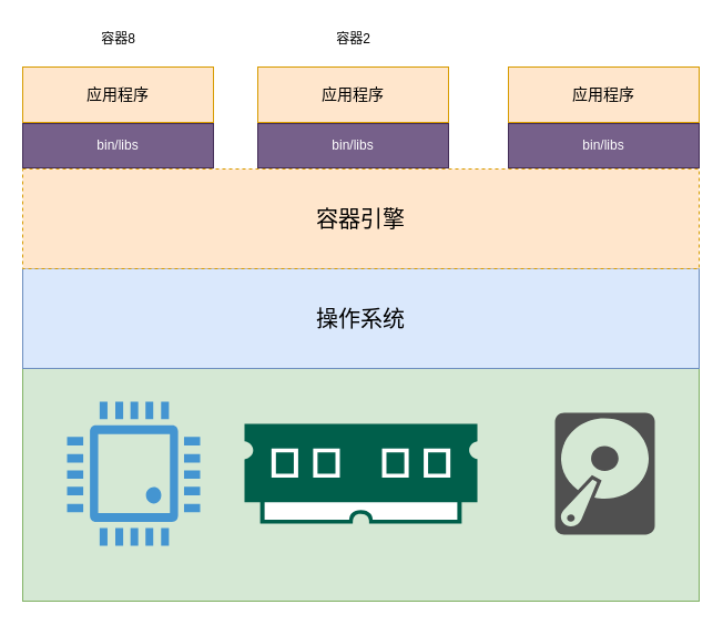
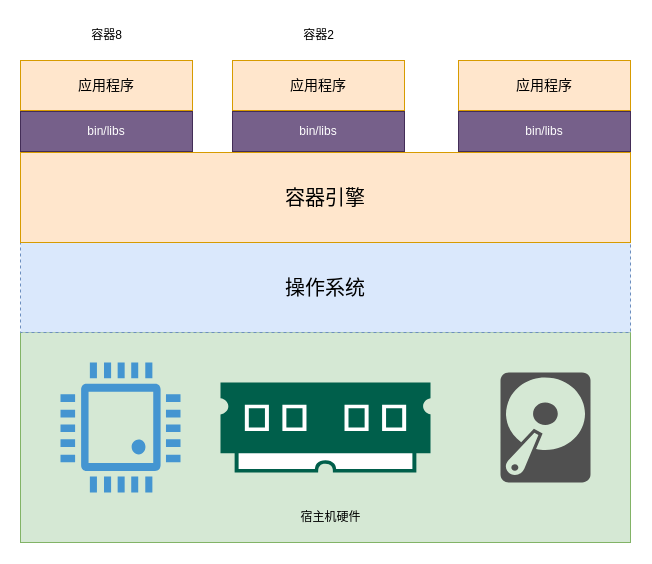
- <mxCell id="8" value="&lt;font style=&quot;font-size: 20px;&quot;&gt;容器引擎&lt;/font&gt;" style="rounded=0;whiteSpace=wrap;html=1;fillColor=#ffe6cc;strokeColor=#d79b00;dashed=1;" parent="1" vertex="1"><mxGeometry x="20" y="152" width="610" height="90" as="geometry" /></mxCell>
+ <mxCell id="8" value="&lt;font style=&quot;font-size: 20px;&quot;&gt;容器引擎&lt;/font&gt;" style="rounded=0;whiteSpace=wrap;html=1;fillColor=#ffe6cc;strokeColor=#d79b00;" parent="1" vertex="1"><mxGeometry x="20" y="152" width="610" height="90" as="geometry" /></mxCell>
- <mxCell id="7" value="&lt;font style=&quot;font-size: 20px;&quot;&gt;操作系统&lt;/font&gt;" style="rounded=0;whiteSpace=wrap;html=1;fillColor=#dae8fc;strokeColor=#6c8ebf;" parent="1" vertex="1"><mxGeometry x="20" y="242" width="610" height="90" as="geometry" /></mxCell>
+ <mxCell id="7" value="&lt;font style=&quot;font-size: 20px;&quot;&gt;操作系统&lt;/font&gt;" style="rounded=0;whiteSpace=wrap;html=1;fillColor=#dae8fc;strokeColor=#6c8ebf;dashed=1;" parent="1" vertex="1"><mxGeometry x="20" y="242" width="610" height="90" as="geometry" /></mxCell>
+ <mxCell id="6" value="宿主机硬件" style="text;html=1;align=center;verticalAlign=middle;resizable=0;points=[];autosize=1;strokeColor=none;fillColor=none;" parent="1" vertex="1"><mxGeometry x="290" y="502" width="80" height="30" as="geometry" /></mxCell>
